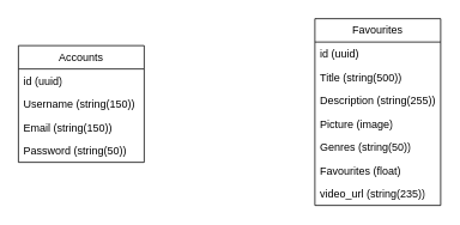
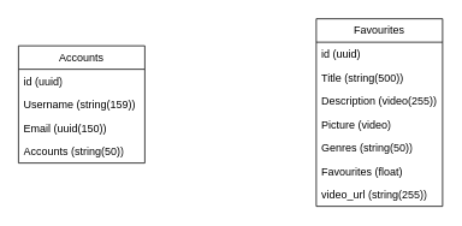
- <mxCell id="10" value="Description (string(255))" style="text;strokeColor=none;fillColor=none;align=left;verticalAlign=top;spacingLeft=4;spacingRight=4;overflow=hidden;rotatable=0;points=[[0,0.5],[1,0.5]];portConstraint=eastwest;whiteSpace=wrap;html=1;" parent="7" vertex="1"><mxGeometry y="78" width="140" height="26" as="geometry" /></mxCell>
+ <mxCell id="10" value="Description (video(255))" style="text;strokeColor=none;fillColor=none;align=left;verticalAlign=top;spacingLeft=4;spacingRight=4;overflow=hidden;rotatable=0;points=[[0,0.5],[1,0.5]];portConstraint=eastwest;whiteSpace=wrap;html=1;" parent="7" vertex="1"><mxGeometry y="78" width="140" height="26" as="geometry" /></mxCell>
- <mxCell id="4" value="Username (string(150))" style="text;strokeColor=none;fillColor=none;align=left;verticalAlign=top;spacingLeft=4;spacingRight=4;overflow=hidden;rotatable=0;points=[[0,0.5],[1,0.5]];portConstraint=eastwest;whiteSpace=wrap;html=1;" parent="2" vertex="1"><mxGeometry y="52" width="140" height="26" as="geometry" /></mxCell>
+ <mxCell id="4" value="Username (string(159))" style="text;strokeColor=none;fillColor=none;align=left;verticalAlign=top;spacingLeft=4;spacingRight=4;overflow=hidden;rotatable=0;points=[[0,0.5],[1,0.5]];portConstraint=eastwest;whiteSpace=wrap;html=1;" parent="2" vertex="1"><mxGeometry y="52" width="140" height="26" as="geometry" /></mxCell>
- <mxCell id="11" value="Picture (image)" style="text;strokeColor=none;fillColor=none;align=left;verticalAlign=top;spacingLeft=4;spacingRight=4;overflow=hidden;rotatable=0;points=[[0,0.5],[1,0.5]];portConstraint=eastwest;whiteSpace=wrap;html=1;" parent="7" vertex="1"><mxGeometry y="104" width="140" height="26" as="geometry" /></mxCell>
+ <mxCell id="11" value="Picture (video)" style="text;strokeColor=none;fillColor=none;align=left;verticalAlign=top;spacingLeft=4;spacingRight=4;overflow=hidden;rotatable=0;points=[[0,0.5],[1,0.5]];portConstraint=eastwest;whiteSpace=wrap;html=1;" parent="7" vertex="1"><mxGeometry y="104" width="140" height="26" as="geometry" /></mxCell>
- <mxCell id="5" value="Email (string(150))" style="text;strokeColor=none;fillColor=none;align=left;verticalAlign=top;spacingLeft=4;spacingRight=4;overflow=hidden;rotatable=0;points=[[0,0.5],[1,0.5]];portConstraint=eastwest;whiteSpace=wrap;html=1;" parent="2" vertex="1"><mxGeometry y="78" width="140" height="26" as="geometry" /></mxCell>
+ <mxCell id="5" value="Email (uuid(150))" style="text;strokeColor=none;fillColor=none;align=left;verticalAlign=top;spacingLeft=4;spacingRight=4;overflow=hidden;rotatable=0;points=[[0,0.5],[1,0.5]];portConstraint=eastwest;whiteSpace=wrap;html=1;" parent="2" vertex="1"><mxGeometry y="78" width="140" height="26" as="geometry" /></mxCell>
- <mxCell id="6" value="Password (string(50))" style="text;strokeColor=none;fillColor=none;align=left;verticalAlign=top;spacingLeft=4;spacingRight=4;overflow=hidden;rotatable=0;points=[[0,0.5],[1,0.5]];portConstraint=eastwest;whiteSpace=wrap;html=1;" parent="2" vertex="1"><mxGeometry y="104" width="140" height="26" as="geometry" /></mxCell>
+ <mxCell id="6" value="Accounts (string(50))" style="text;strokeColor=none;fillColor=none;align=left;verticalAlign=top;spacingLeft=4;spacingRight=4;overflow=hidden;rotatable=0;points=[[0,0.5],[1,0.5]];portConstraint=eastwest;whiteSpace=wrap;html=1;" parent="2" vertex="1"><mxGeometry y="104" width="140" height="26" as="geometry" /></mxCell>
- <mxCell id="14" value="video_url (string(235))" style="text;strokeColor=none;fillColor=none;align=left;verticalAlign=top;spacingLeft=4;spacingRight=4;overflow=hidden;rotatable=0;points=[[0,0.5],[1,0.5]];portConstraint=eastwest;whiteSpace=wrap;html=1;" vertex="1" parent="7"><mxGeometry y="182" width="140" height="26" as="geometry" /></mxCell>
+ <mxCell id="14" value="video_url (string(255))" style="text;strokeColor=none;fillColor=none;align=left;verticalAlign=top;spacingLeft=4;spacingRight=4;overflow=hidden;rotatable=0;points=[[0,0.5],[1,0.5]];portConstraint=eastwest;whiteSpace=wrap;html=1;" vertex="1" parent="7"><mxGeometry y="182" width="140" height="26" as="geometry" /></mxCell>
